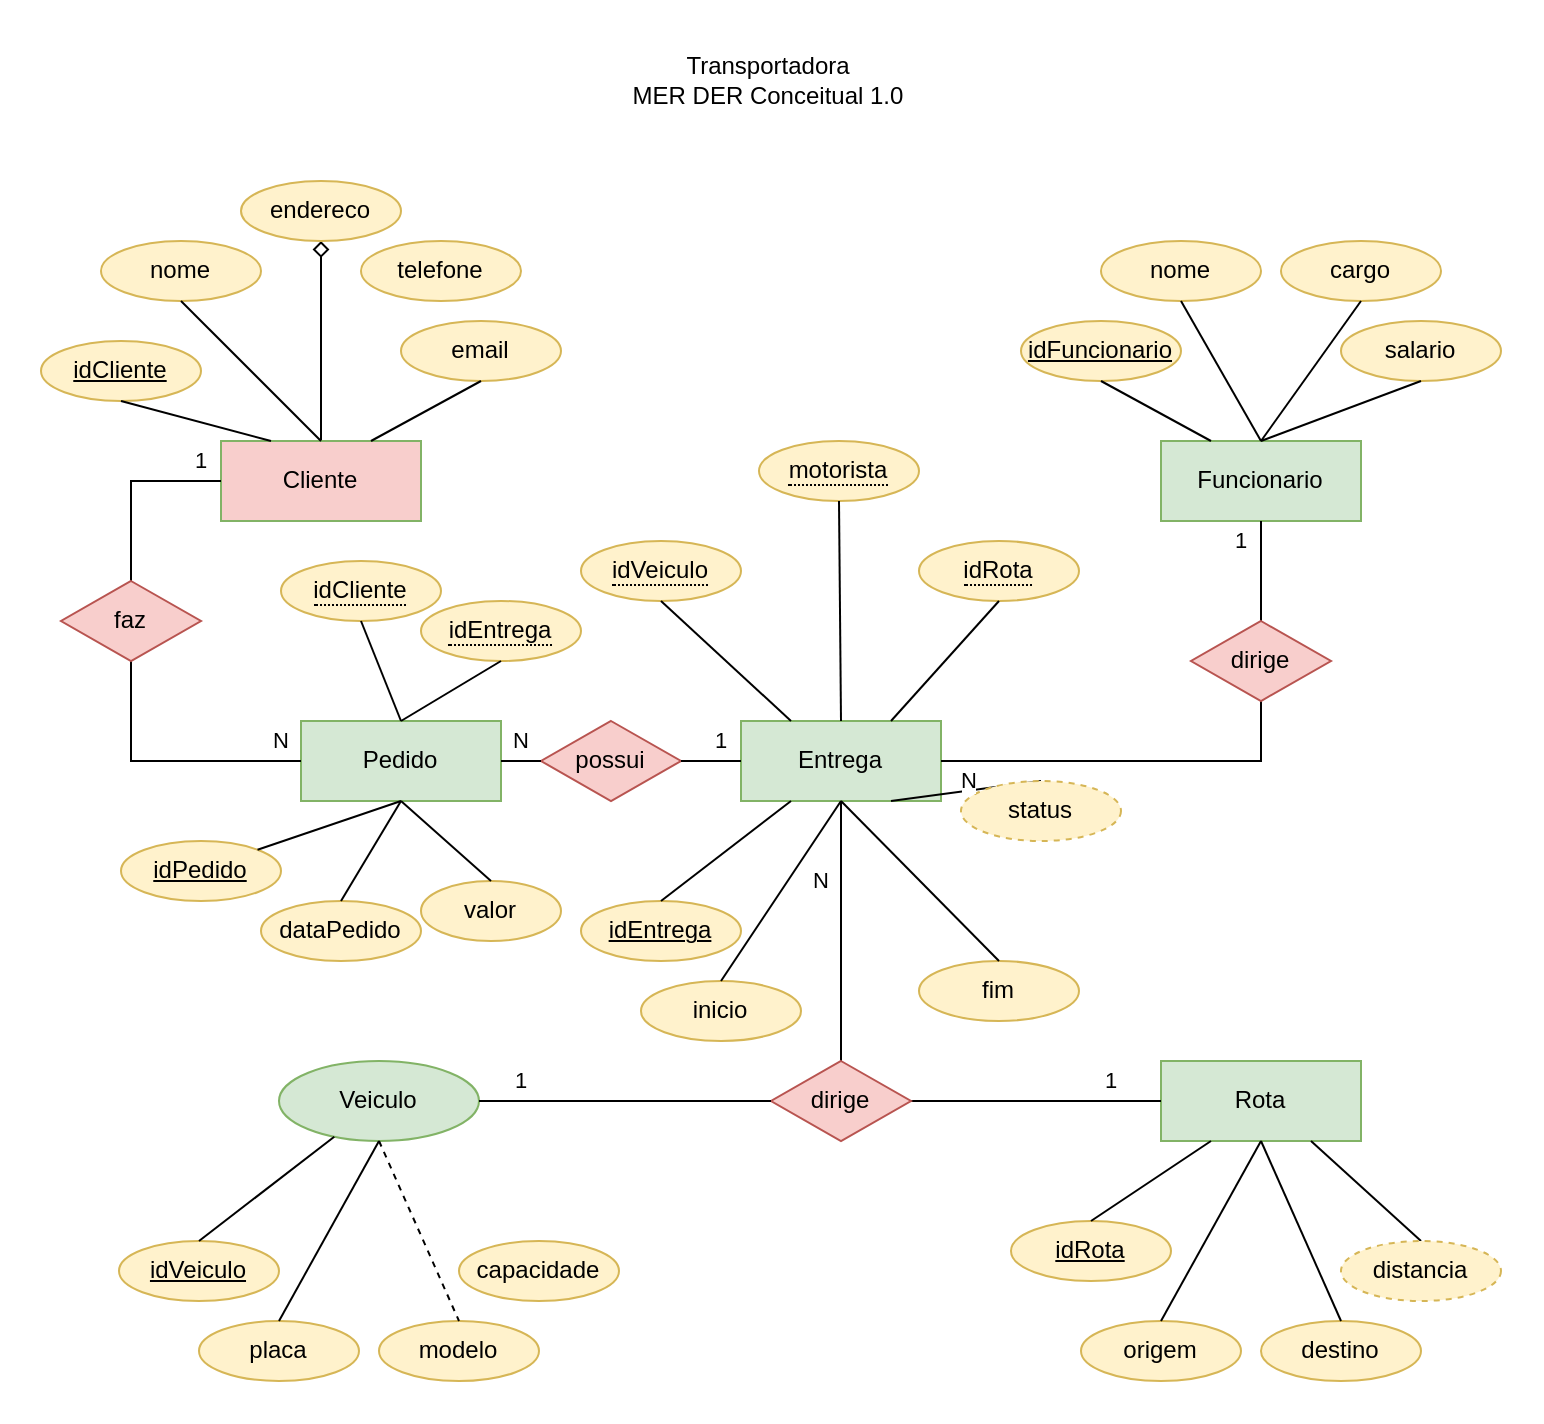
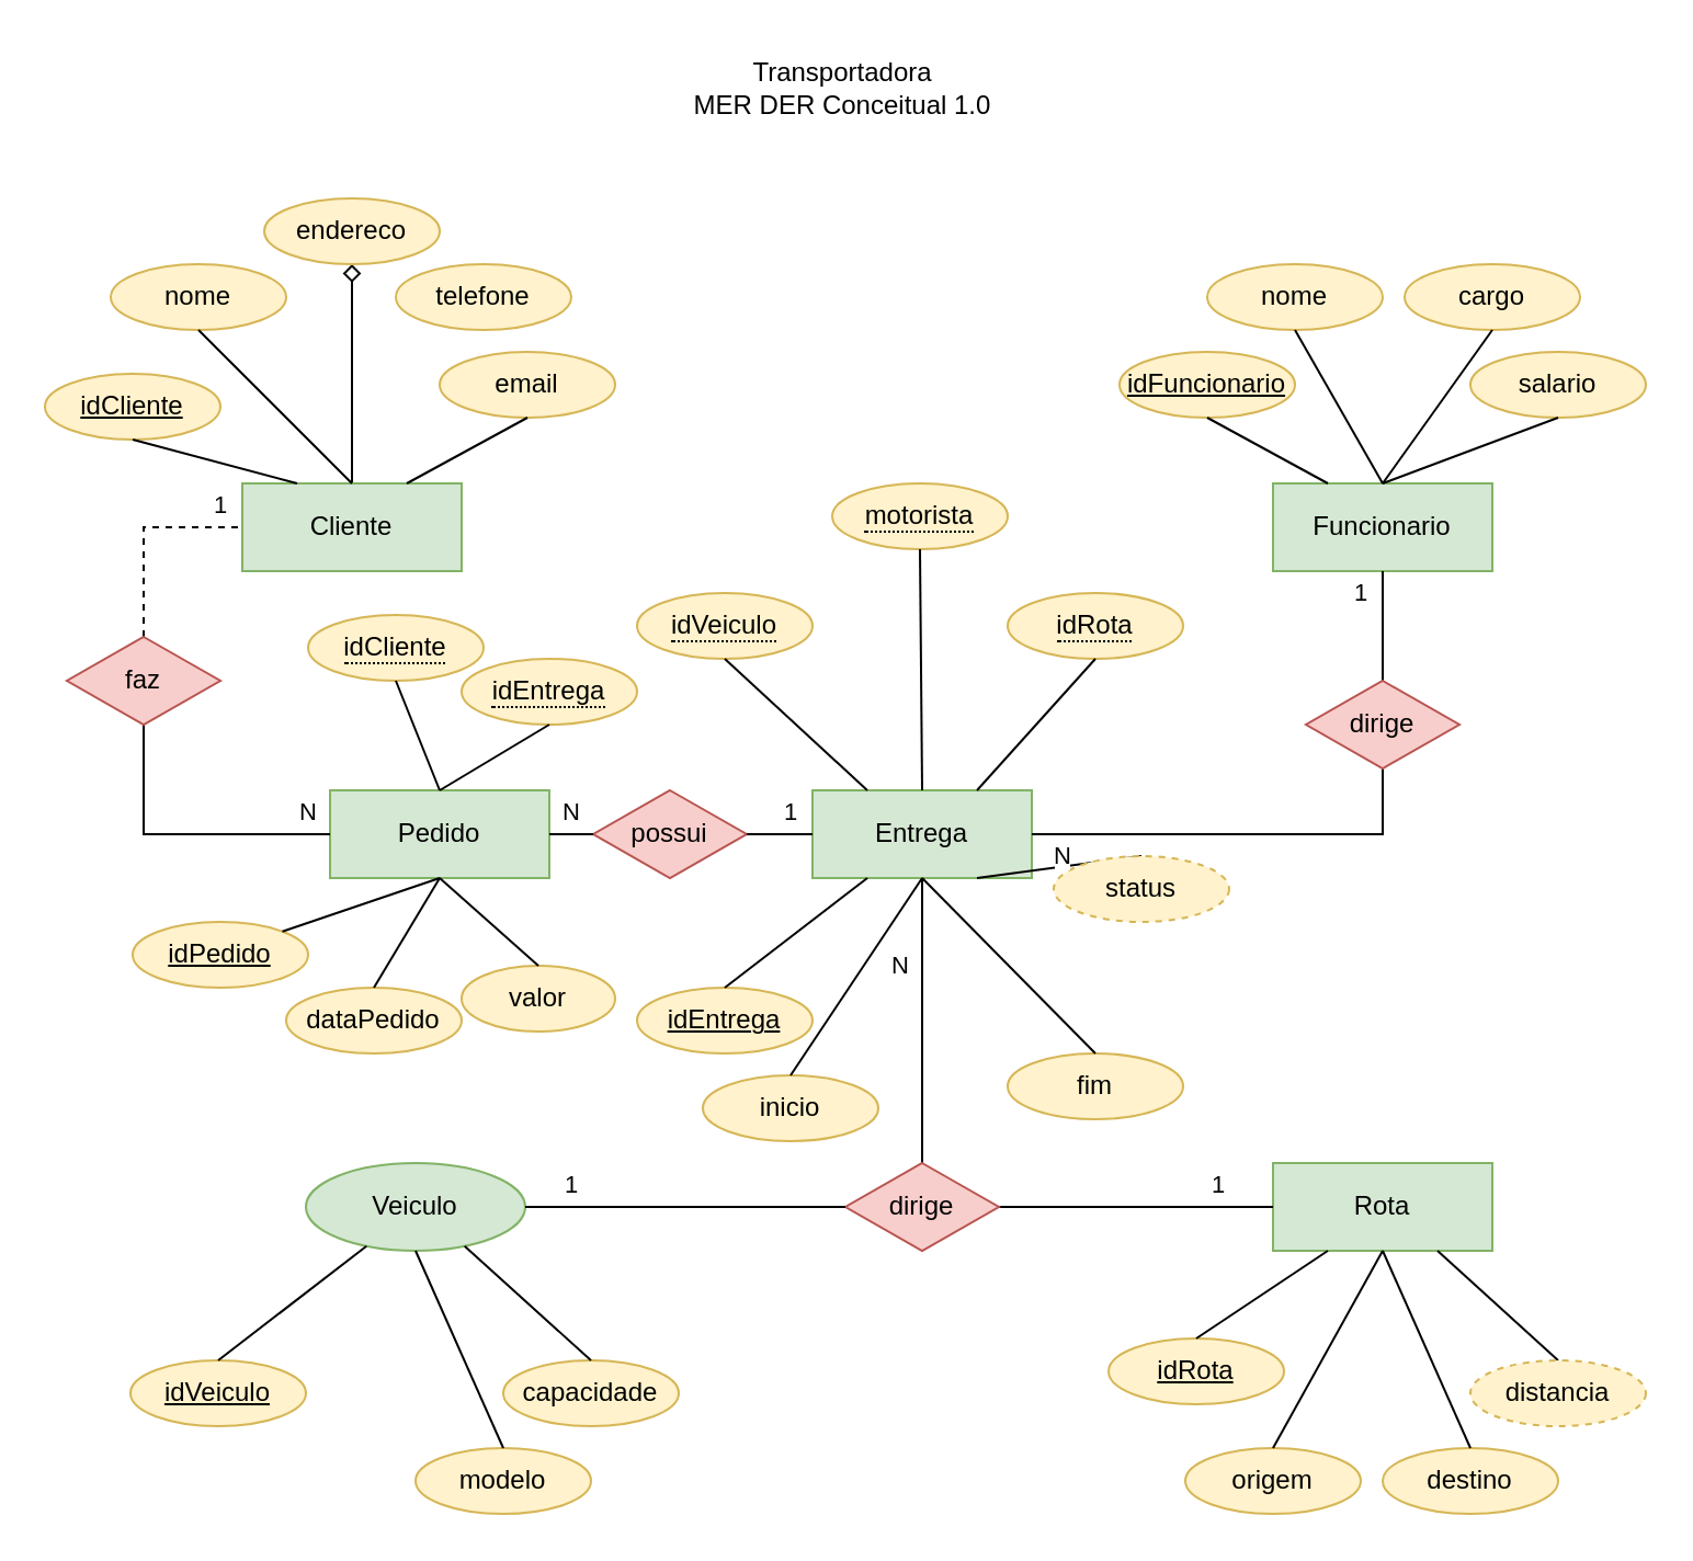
- <mxCell id="4" value="Cliente" style="whiteSpace=wrap;html=1;align=center;fillColor=#f8cecc;strokeColor=#82b366;" vertex="1" parent="1"><mxGeometry x="110" y="220" width="100" height="40" as="geometry" /></mxCell>
+ <mxCell id="4" value="Cliente" style="whiteSpace=wrap;html=1;align=center;fillColor=#d5e8d4;strokeColor=#82b366;" vertex="1" parent="1"><mxGeometry x="110" y="220" width="100" height="40" as="geometry" /></mxCell>
- <mxCell id="66" value="1" style="edgeStyle=orthogonalEdgeStyle;rounded=0;orthogonalLoop=1;jettySize=auto;html=1;exitX=0.5;exitY=0;exitDx=0;exitDy=0;entryX=0;entryY=0.5;entryDx=0;entryDy=0;endArrow=none;endFill=0;" edge="1" parent="1" source="68" target="4"><mxGeometry x="0.789" y="10" relative="1" as="geometry"><mxPoint as="offset" /></mxGeometry></mxCell>
+ <mxCell id="66" value="1" style="edgeStyle=orthogonalEdgeStyle;rounded=0;orthogonalLoop=1;jettySize=auto;html=1;exitX=0.5;exitY=0;exitDx=0;exitDy=0;entryX=0;entryY=0.5;entryDx=0;entryDy=0;endArrow=none;endFill=0;dashed=1;" edge="1" parent="1" source="68" target="4"><mxGeometry x="0.789" y="10" relative="1" as="geometry"><mxPoint as="offset" /></mxGeometry></mxCell>
+ <mxCell id="30" style="rounded=0;orthogonalLoop=1;jettySize=auto;html=1;exitX=0.75;exitY=1;exitDx=0;exitDy=0;entryX=0.5;entryY=0;entryDx=0;entryDy=0;endArrow=none;endFill=0;" edge="1" parent="1" source="22" target="27"><mxGeometry relative="1" as="geometry"><mxPoint x="194" y="600" as="sourcePoint" /><mxPoint x="129" y="650" as="targetPoint" /></mxGeometry></mxCell>
- <mxCell id="29" style="rounded=0;orthogonalLoop=1;jettySize=auto;html=1;exitX=0.5;exitY=1;exitDx=0;exitDy=0;entryX=0.5;entryY=0;entryDx=0;entryDy=0;endArrow=none;endFill=0;fontStyle=1;dashed=1;" edge="1" parent="1" source="22" target="26"><mxGeometry relative="1" as="geometry"><mxPoint x="184" y="590" as="sourcePoint" /><mxPoint x="119" y="640" as="targetPoint" /></mxGeometry></mxCell>
+ <mxCell id="29" style="rounded=0;orthogonalLoop=1;jettySize=auto;html=1;exitX=0.5;exitY=1;exitDx=0;exitDy=0;entryX=0.5;entryY=0;entryDx=0;entryDy=0;endArrow=none;endFill=0;fontStyle=1" edge="1" parent="1" source="22" target="26"><mxGeometry relative="1" as="geometry"><mxPoint x="184" y="590" as="sourcePoint" /><mxPoint x="119" y="640" as="targetPoint" /></mxGeometry></mxCell>
- <mxCell id="28" style="rounded=0;orthogonalLoop=1;jettySize=auto;html=1;exitX=0.5;exitY=1;exitDx=0;exitDy=0;entryX=0.5;entryY=0;entryDx=0;entryDy=0;endArrow=none;endFill=0;" edge="1" parent="1" source="22" target="24"><mxGeometry relative="1" as="geometry"><mxPoint x="174" y="580" as="sourcePoint" /><mxPoint x="109" y="630" as="targetPoint" /></mxGeometry></mxCell>
- <mxCell id="24" value="placa" style="ellipse;whiteSpace=wrap;html=1;align=center;fillColor=#fff2cc;strokeColor=#d6b656;" vertex="1" parent="1"><mxGeometry x="99" y="660" width="80" height="30" as="geometry" /></mxCell>
